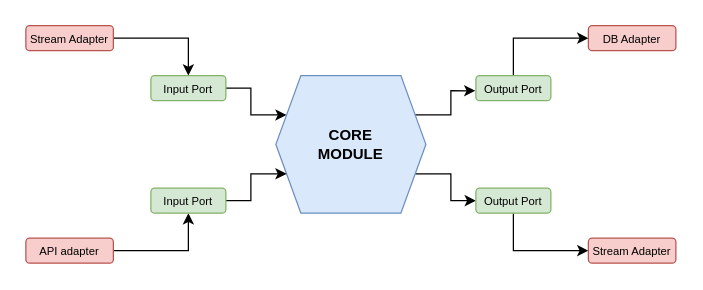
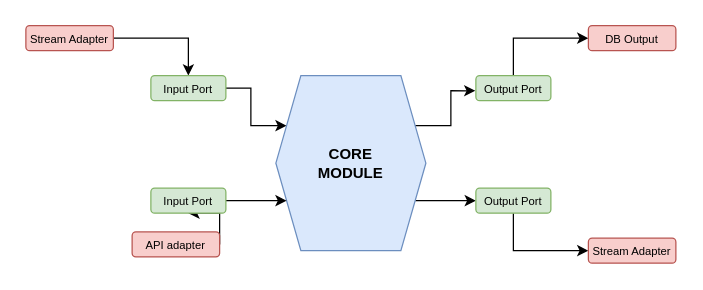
- <mxCell id="15" value="&lt;font style=&quot;font-size: 9px;&quot;&gt;DB Adapter&lt;/font&gt;" style="rounded=1;whiteSpace=wrap;html=1;fillColor=#f8cecc;strokeColor=#b85450;" vertex="1" parent="1"><mxGeometry x="470" y="20" width="70" height="20" as="geometry" /></mxCell>
+ <mxCell id="15" value="&lt;font style=&quot;font-size: 9px;&quot;&gt;DB Output&lt;/font&gt;" style="rounded=1;whiteSpace=wrap;html=1;fillColor=#f8cecc;strokeColor=#b85450;" vertex="1" parent="1"><mxGeometry x="470" y="20" width="70" height="20" as="geometry" /></mxCell>
- <mxCell id="5" value="&lt;b&gt;CORE&lt;br&gt;MODULE&lt;/b&gt;" style="shape=hexagon;perimeter=hexagonPerimeter2;whiteSpace=wrap;html=1;fixedSize=1;size=20;fillColor=#dae8fc;strokeColor=#6c8ebf;" vertex="1" parent="1"><mxGeometry x="220" y="60" width="120" height="110" as="geometry" /></mxCell>
+ <mxCell id="5" value="&lt;b&gt;CORE&lt;br&gt;MODULE&lt;/b&gt;" style="shape=hexagon;perimeter=hexagonPerimeter2;whiteSpace=wrap;html=1;fixedSize=1;size=20;fillColor=#dae8fc;strokeColor=#6c8ebf;" vertex="1" parent="1"><mxGeometry x="220" y="60" width="120" height="140" as="geometry" /></mxCell>
- <mxCell id="17" value="&lt;font style=&quot;font-size: 9px;&quot;&gt;API adapter&lt;/font&gt;" style="rounded=1;whiteSpace=wrap;html=1;fillColor=#f8cecc;strokeColor=#b85450;" vertex="1" parent="1"><mxGeometry x="20" y="190" width="70" height="20" as="geometry" /></mxCell>
+ <mxCell id="17" value="&lt;font style=&quot;font-size: 9px;&quot;&gt;API adapter&lt;/font&gt;" style="rounded=1;whiteSpace=wrap;html=1;fillColor=#f8cecc;strokeColor=#b85450;" vertex="1" parent="1"><mxGeometry x="105" y="185" width="70" height="20" as="geometry" /></mxCell>
